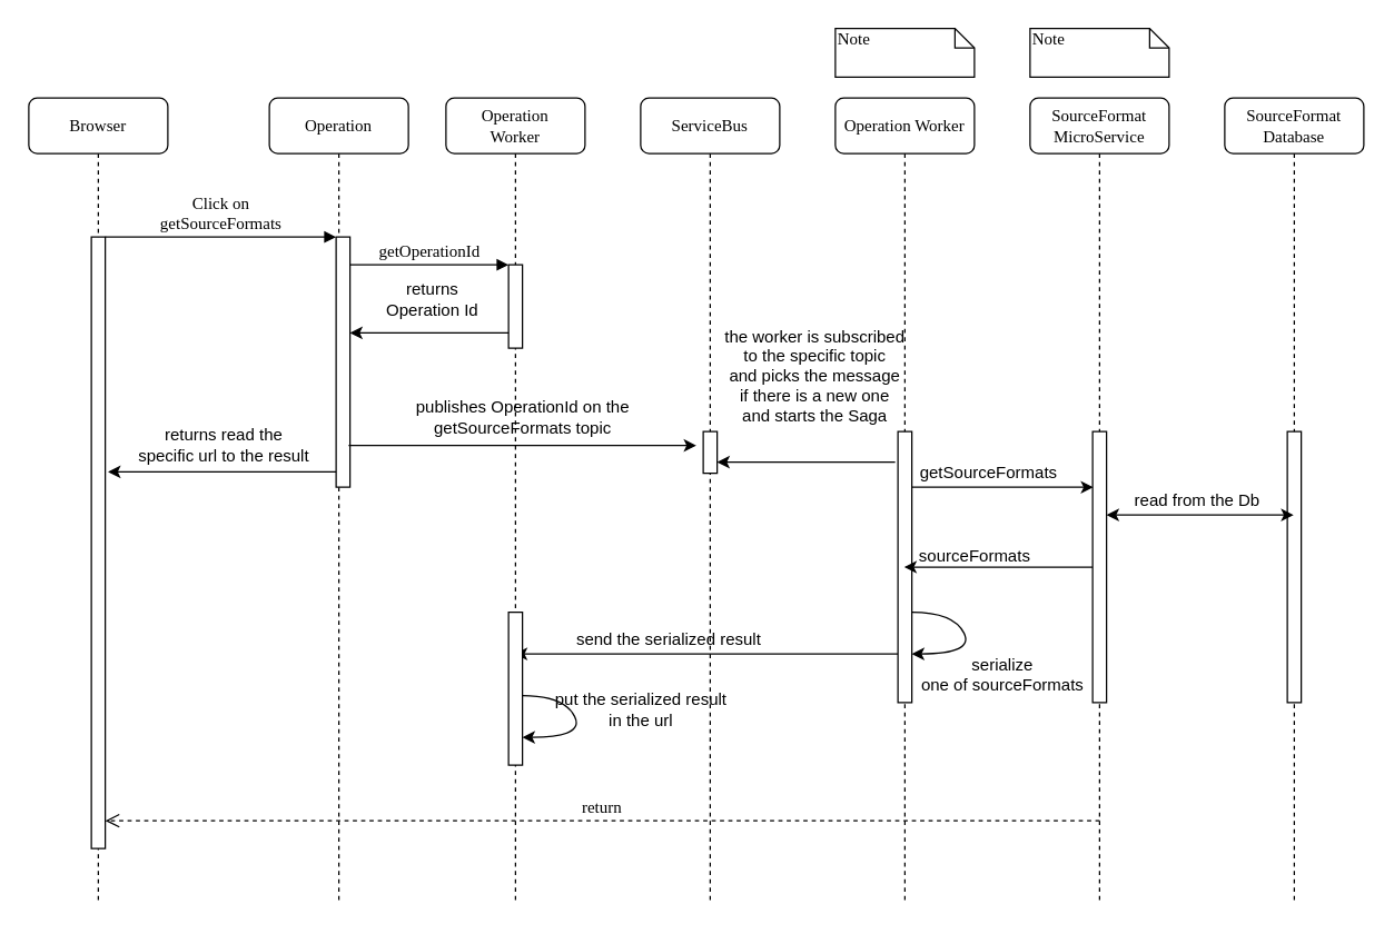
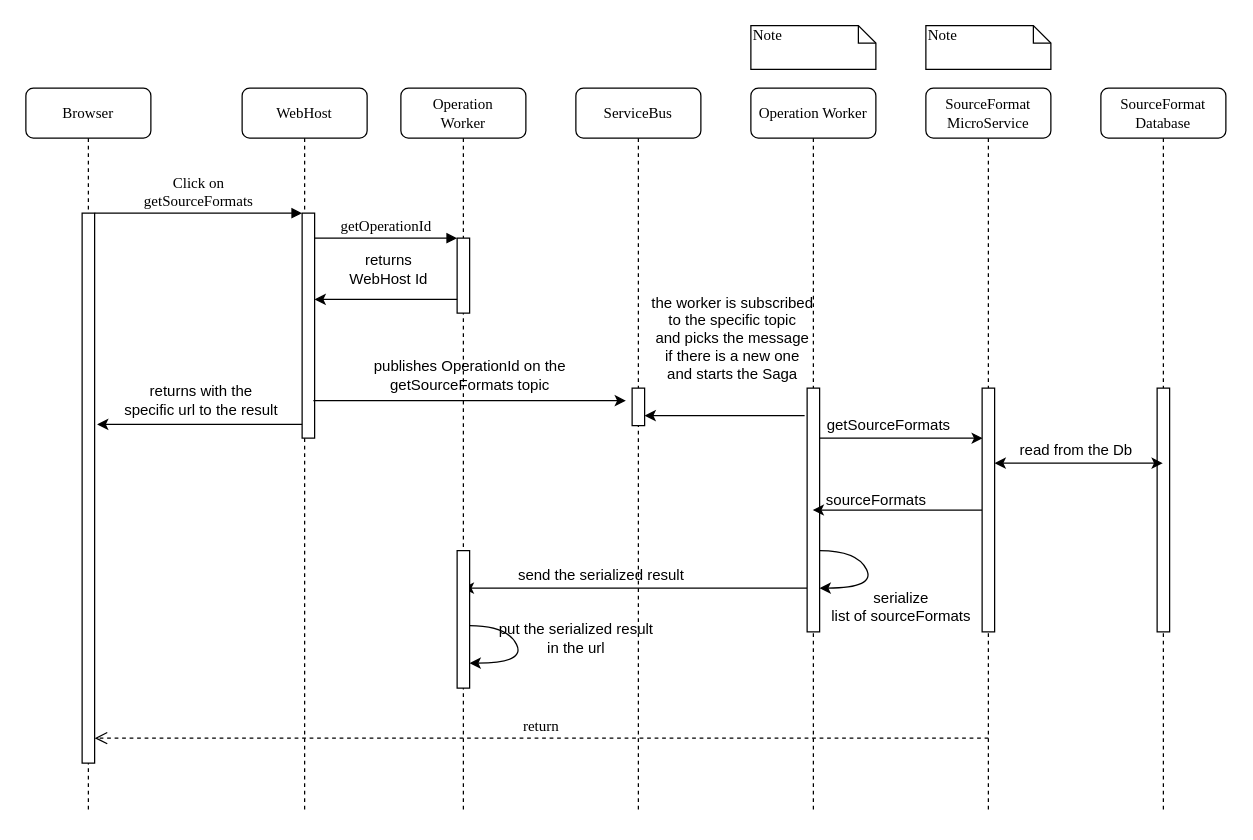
- <mxCell id="2" value="Operation" style="shape=umlLifeline;perimeter=lifelinePerimeter;whiteSpace=wrap;html=1;container=1;collapsible=0;recursiveResize=0;outlineConnect=0;rounded=1;shadow=0;comic=0;labelBackgroundColor=none;strokeWidth=1;fontFamily=Verdana;fontSize=12;align=center;" parent="1" vertex="1"><mxGeometry x="193" y="70" width="100" height="580" as="geometry" /></mxCell>
+ <mxCell id="2" value="WebHost" style="shape=umlLifeline;perimeter=lifelinePerimeter;whiteSpace=wrap;html=1;container=1;collapsible=0;recursiveResize=0;outlineConnect=0;rounded=1;shadow=0;comic=0;labelBackgroundColor=none;strokeWidth=1;fontFamily=Verdana;fontSize=12;align=center;" parent="1" vertex="1"><mxGeometry x="193" y="70" width="100" height="580" as="geometry" /></mxCell>
- <mxCell id="23" value="returns&lt;br&gt;Operation Id&lt;br&gt;" style="text;html=1;align=center;verticalAlign=middle;resizable=0;points=[];autosize=1;strokeColor=none;" vertex="1" parent="1"><mxGeometry x="270" y="200" width="80" height="30" as="geometry" /></mxCell>
+ <mxCell id="23" value="returns&lt;br&gt;WebHost Id&lt;br&gt;" style="text;html=1;align=center;verticalAlign=middle;resizable=0;points=[];autosize=1;strokeColor=none;" vertex="1" parent="1"><mxGeometry x="270" y="200" width="80" height="30" as="geometry" /></mxCell>
- <mxCell id="26" value="returns read the&lt;br&gt;specific url to the result" style="text;html=1;align=center;verticalAlign=middle;resizable=0;points=[];autosize=1;strokeColor=none;" vertex="1" parent="1"><mxGeometry x="90" y="305" width="140" height="30" as="geometry" /></mxCell>
+ <mxCell id="26" value="returns with the&lt;br&gt;specific url to the result" style="text;html=1;align=center;verticalAlign=middle;resizable=0;points=[];autosize=1;strokeColor=none;" vertex="1" parent="1"><mxGeometry x="90" y="305" width="140" height="30" as="geometry" /></mxCell>
- <mxCell id="37" value="serialize &lt;br&gt;one of sourceFormats" style="text;html=1;align=center;verticalAlign=middle;resizable=0;points=[];autosize=1;strokeColor=none;" vertex="1" parent="1"><mxGeometry x="655" y="470" width="130" height="30" as="geometry" /></mxCell>
+ <mxCell id="37" value="serialize &lt;br&gt;list of sourceFormats" style="text;html=1;align=center;verticalAlign=middle;resizable=0;points=[];autosize=1;strokeColor=none;" vertex="1" parent="1"><mxGeometry x="655" y="470" width="130" height="30" as="geometry" /></mxCell>
